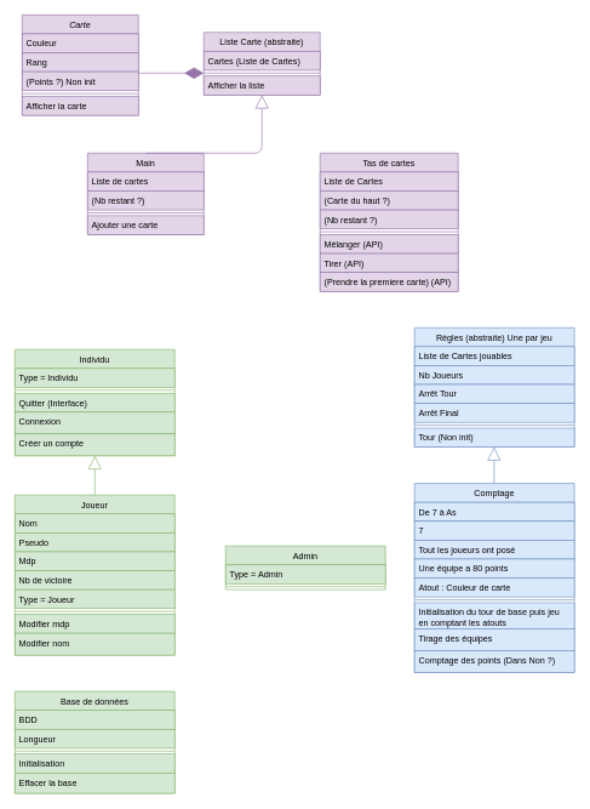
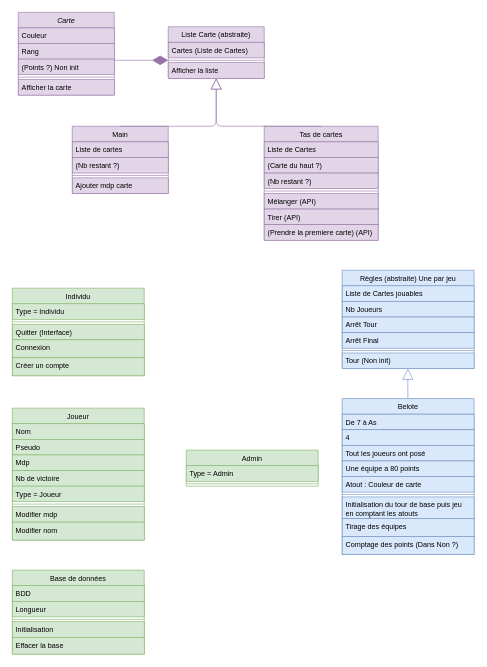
+ <mxCell id="20" value="" style="endArrow=block;endSize=16;endFill=0;html=1;entryX=0.5;entryY=1;entryDx=0;entryDy=0;exitX=0.5;exitY=0;exitDx=0;exitDy=0;fillColor=#e1d5e7;strokeColor=#9673a6;" parent="1" source="12" target="8" edge="1"><mxGeometry width="160" relative="1" as="geometry"><mxPoint x="310" y="210" as="sourcePoint" /><mxPoint x="470" y="210" as="targetPoint" /><Array as="points"><mxPoint x="360" y="210" /></Array></mxGeometry></mxCell>
- <mxCell id="25" value="Ajouter une carte" style="text;align=left;verticalAlign=top;spacingLeft=4;spacingRight=4;overflow=hidden;rotatable=0;points=[[0,0.5],[1,0.5]];portConstraint=eastwest;fillColor=#e1d5e7;strokeColor=#9673a6;" parent="21" vertex="1"><mxGeometry y="86" width="160" height="26" as="geometry" /></mxCell>
+ <mxCell id="25" value="Ajouter mdp carte" style="text;align=left;verticalAlign=top;spacingLeft=4;spacingRight=4;overflow=hidden;rotatable=0;points=[[0,0.5],[1,0.5]];portConstraint=eastwest;fillColor=#e1d5e7;strokeColor=#9673a6;" parent="21" vertex="1"><mxGeometry y="86" width="160" height="26" as="geometry" /></mxCell>
- <mxCell id="61" value="" style="endArrow=block;endSize=16;endFill=0;html=1;fillColor=#d5e8d4;strokeColor=#82b366;exitX=0.5;exitY=0;exitDx=0;exitDy=0;" edge="1" parent="1" source="46" target="67"><mxGeometry width="160" relative="1" as="geometry"><mxPoint x="250" y="807" as="sourcePoint" /><mxPoint x="320" y="807" as="targetPoint" /><Array as="points" /></mxGeometry></mxCell>
- <mxCell id="36" value="Comptage" style="swimlane;fontStyle=0;align=center;verticalAlign=top;childLayout=stackLayout;horizontal=1;startSize=26;horizontalStack=0;resizeParent=1;resizeLast=0;collapsible=1;marginBottom=0;rounded=0;shadow=0;strokeWidth=1;fillColor=#dae8fc;strokeColor=#6c8ebf;" parent="1" vertex="1"><mxGeometry x="570" y="664" width="220" height="260" as="geometry"><mxRectangle x="550" y="140" width="160" height="26" as="alternateBounds" /></mxGeometry></mxCell>
+ <mxCell id="36" value="Belote" style="swimlane;fontStyle=0;align=center;verticalAlign=top;childLayout=stackLayout;horizontal=1;startSize=26;horizontalStack=0;resizeParent=1;resizeLast=0;collapsible=1;marginBottom=0;rounded=0;shadow=0;strokeWidth=1;fillColor=#dae8fc;strokeColor=#6c8ebf;" parent="1" vertex="1"><mxGeometry x="570" y="664" width="220" height="260" as="geometry"><mxRectangle x="550" y="140" width="160" height="26" as="alternateBounds" /></mxGeometry></mxCell>
- <mxCell id="38" value="7" style="text;align=left;verticalAlign=top;spacingLeft=4;spacingRight=4;overflow=hidden;rotatable=0;points=[[0,0.5],[1,0.5]];portConstraint=eastwest;rounded=0;shadow=0;html=0;fillColor=#dae8fc;strokeColor=#6c8ebf;" parent="36" vertex="1"><mxGeometry y="52" width="220" height="26" as="geometry" /></mxCell>
+ <mxCell id="38" value="4" style="text;align=left;verticalAlign=top;spacingLeft=4;spacingRight=4;overflow=hidden;rotatable=0;points=[[0,0.5],[1,0.5]];portConstraint=eastwest;rounded=0;shadow=0;html=0;fillColor=#dae8fc;strokeColor=#6c8ebf;" parent="36" vertex="1"><mxGeometry y="52" width="220" height="26" as="geometry" /></mxCell>
